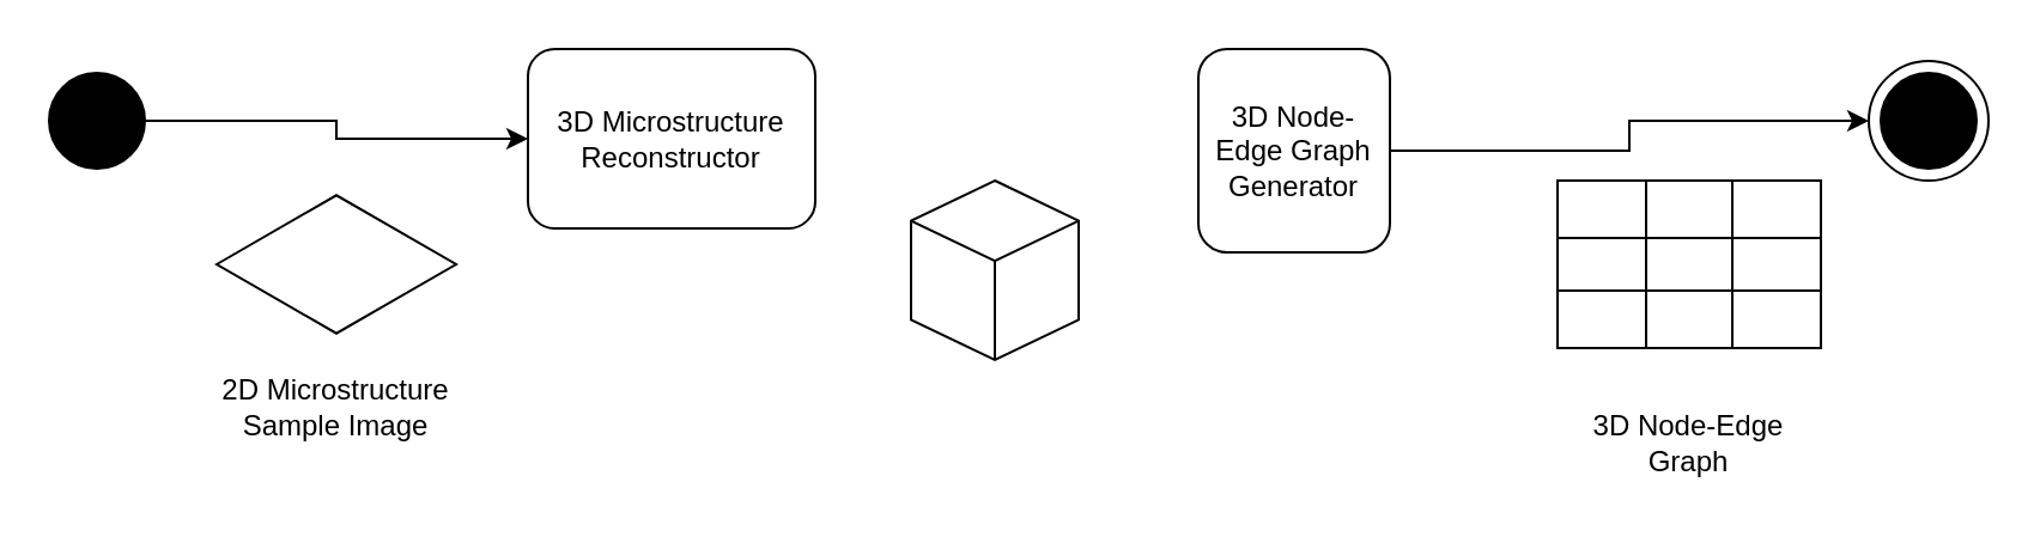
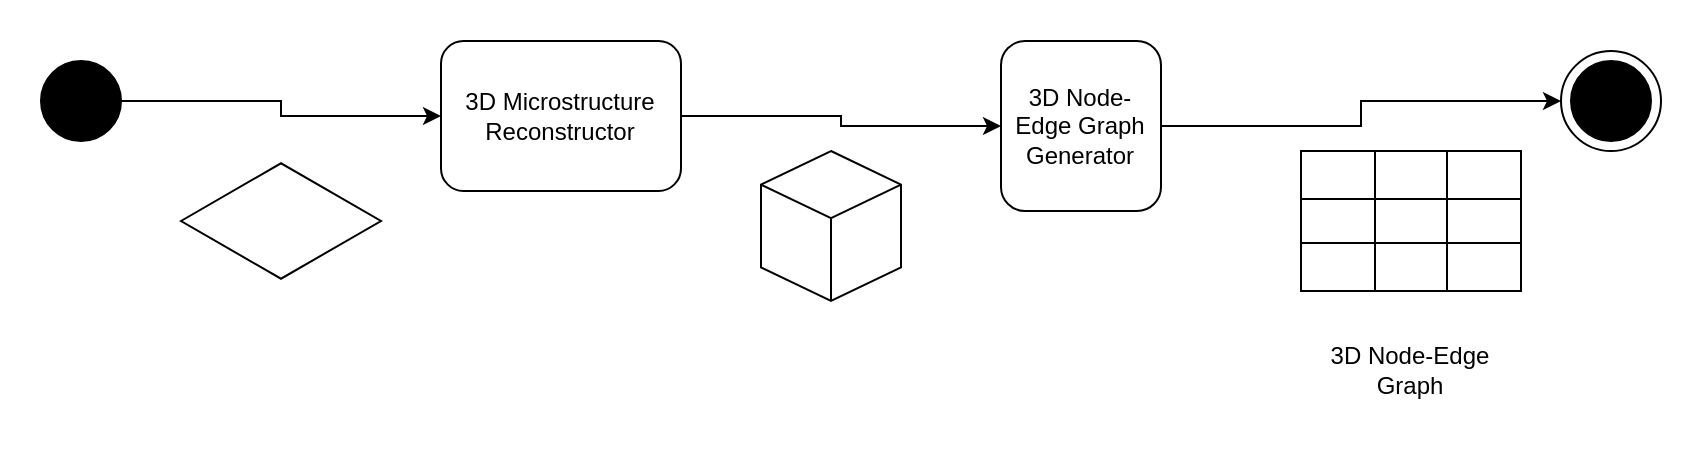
+ <mxCell id="7" style="edgeStyle=orthogonalEdgeStyle;rounded=0;orthogonalLoop=1;jettySize=auto;html=1;exitX=1;exitY=0.5;exitDx=0;exitDy=0;entryX=0;entryY=0.5;entryDx=0;entryDy=0;" edge="1" parent="1" source="8" target="10"><mxGeometry relative="1" as="geometry" /></mxCell>
- <mxCell id="26" value="2D Microstructure Sample Image" style="text;html=1;strokeColor=none;fillColor=none;align=center;verticalAlign=middle;whiteSpace=wrap;overflow=hidden;" vertex="1" parent="1"><mxGeometry x="85" y="150" width="110" height="40" as="geometry" /></mxCell>
